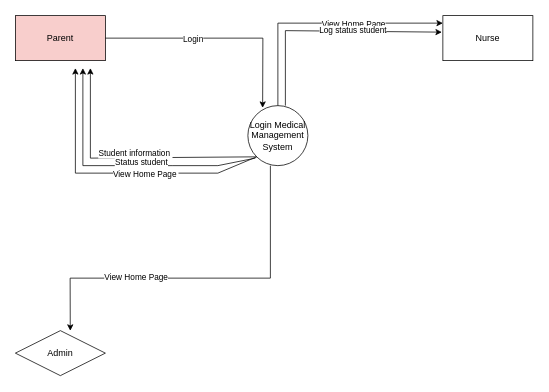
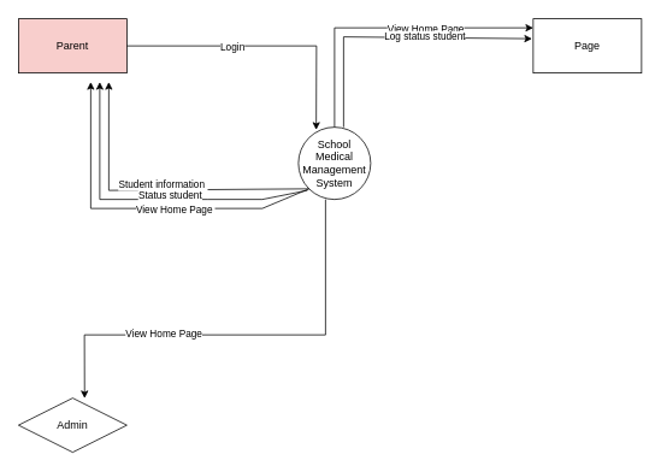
- <mxCell id="12" value="Nurse" style="rounded=0;whiteSpace=wrap;html=1;" parent="1" vertex="1"><mxGeometry x="590" y="20" width="120" height="60" as="geometry" /></mxCell>
+ <mxCell id="12" value="Page" style="rounded=0;whiteSpace=wrap;html=1;" parent="1" vertex="1"><mxGeometry x="590" y="20" width="120" height="60" as="geometry" /></mxCell>
- <mxCell id="2" value="Login Medical Management System" style="ellipse;whiteSpace=wrap;html=1;aspect=fixed;" parent="1" vertex="1"><mxGeometry x="330" y="140" width="80" height="80" as="geometry" /></mxCell>
+ <mxCell id="2" value="School Medical Management System" style="ellipse;whiteSpace=wrap;html=1;aspect=fixed;" parent="1" vertex="1"><mxGeometry x="330" y="140" width="80" height="80" as="geometry" /></mxCell>
